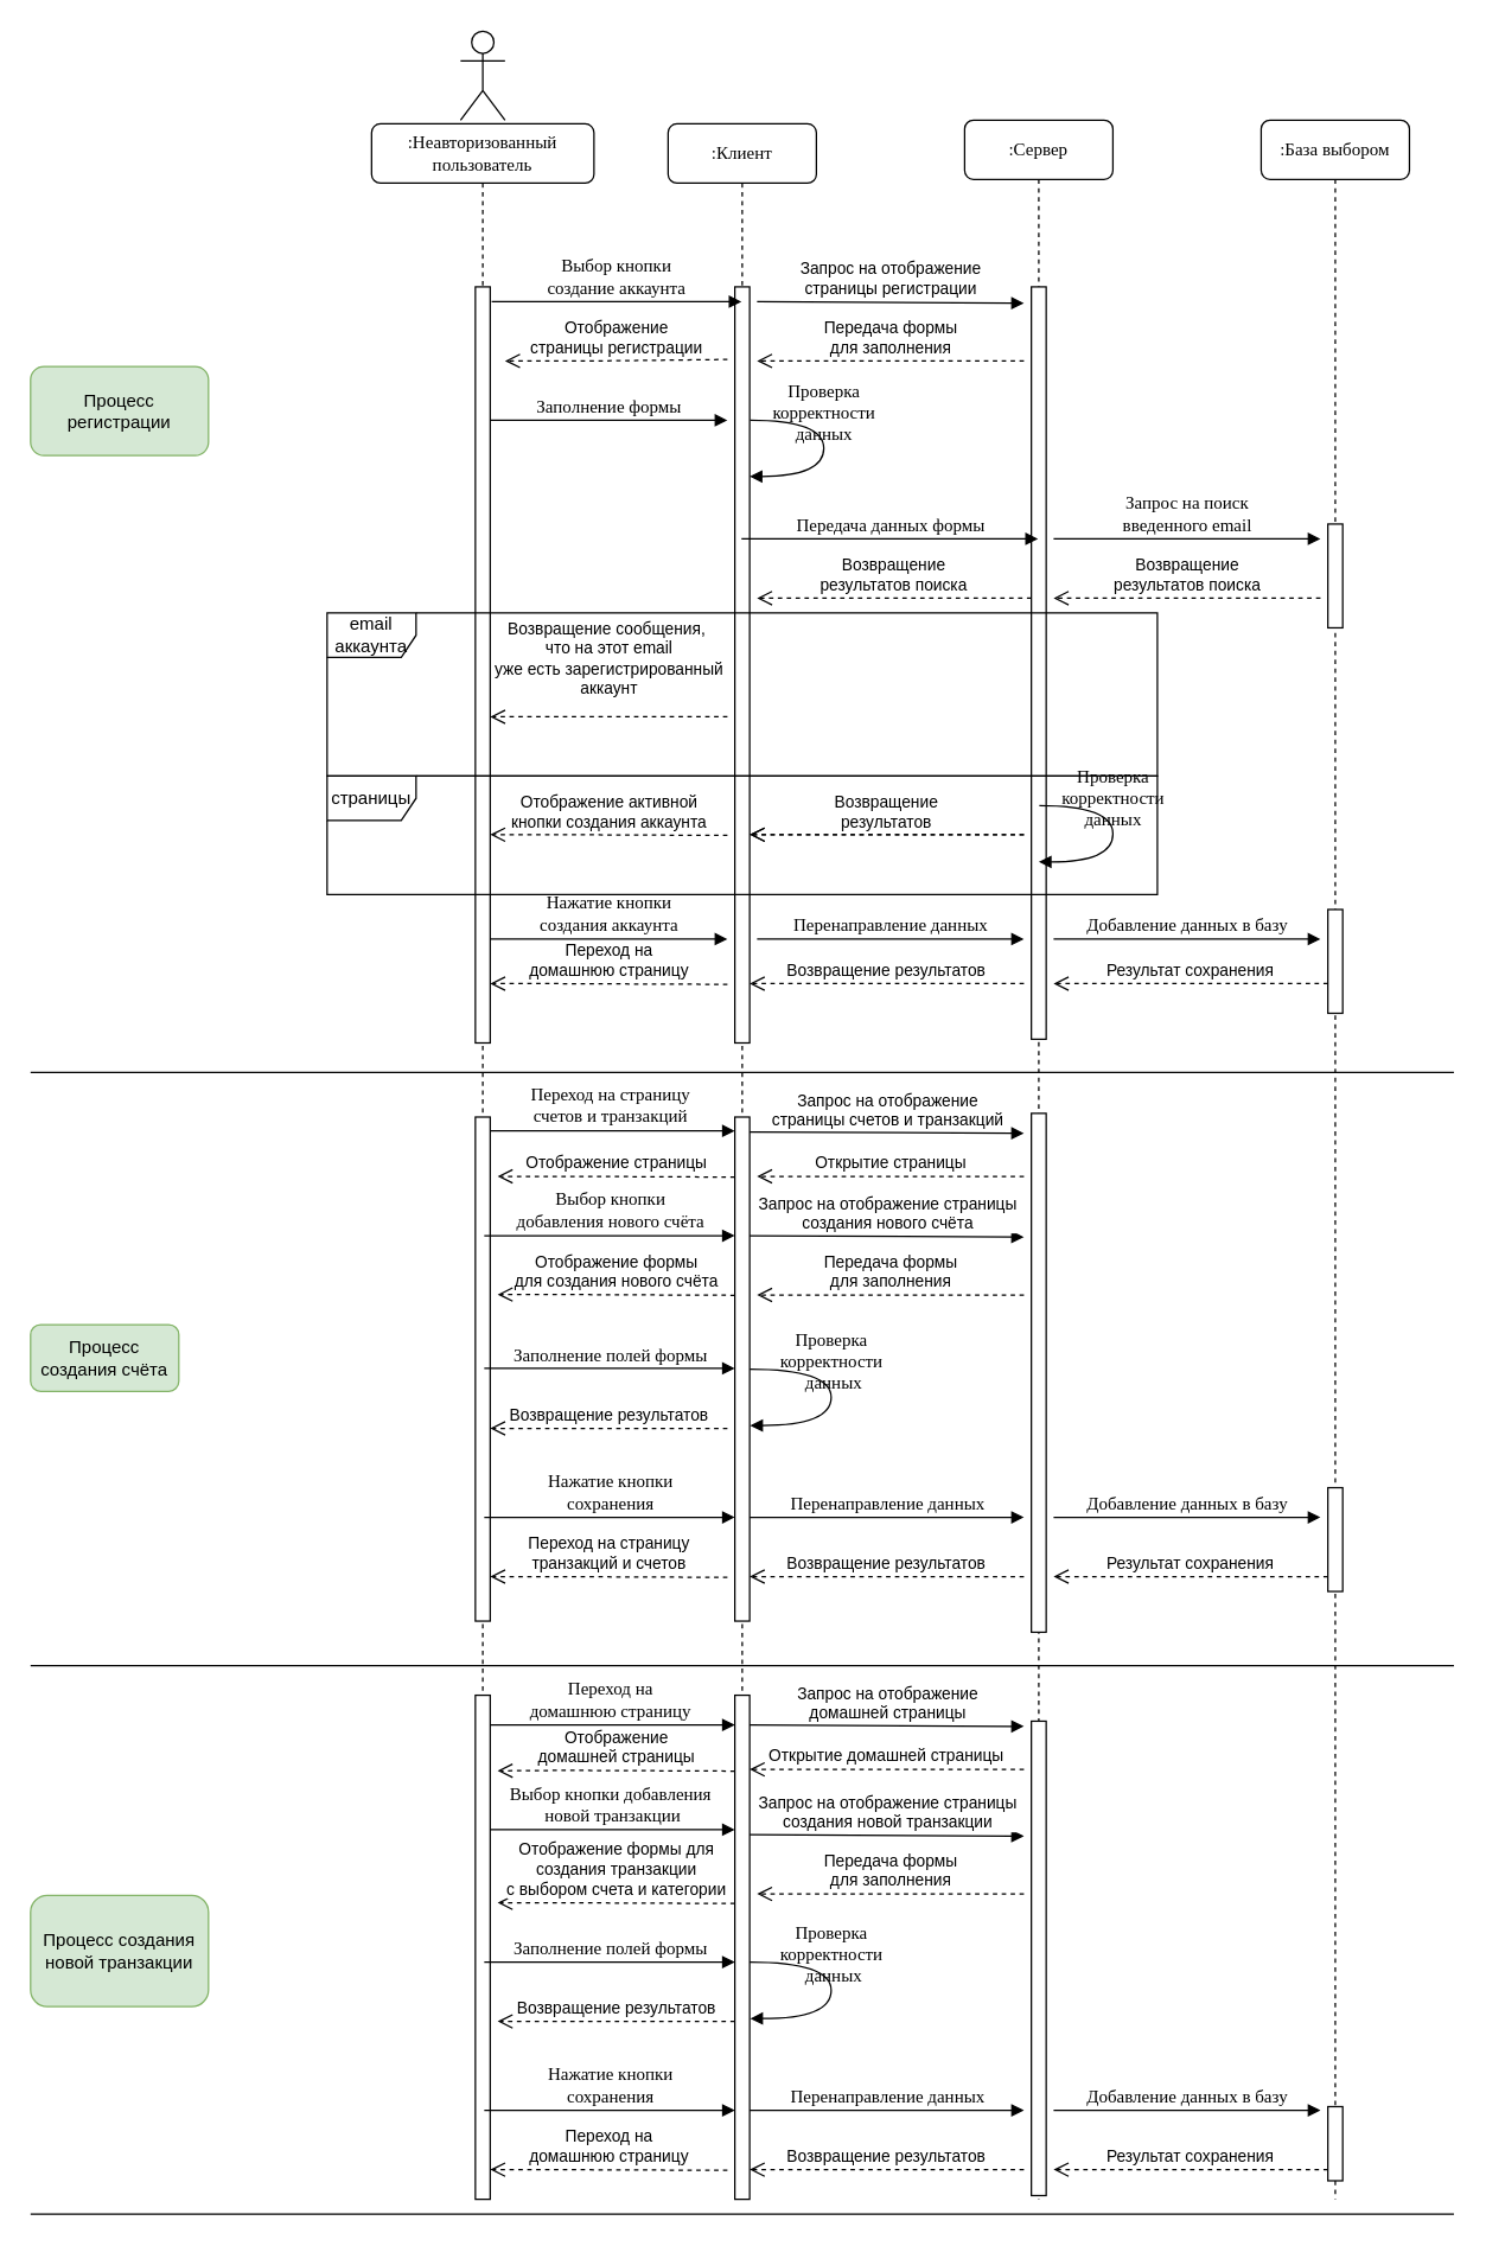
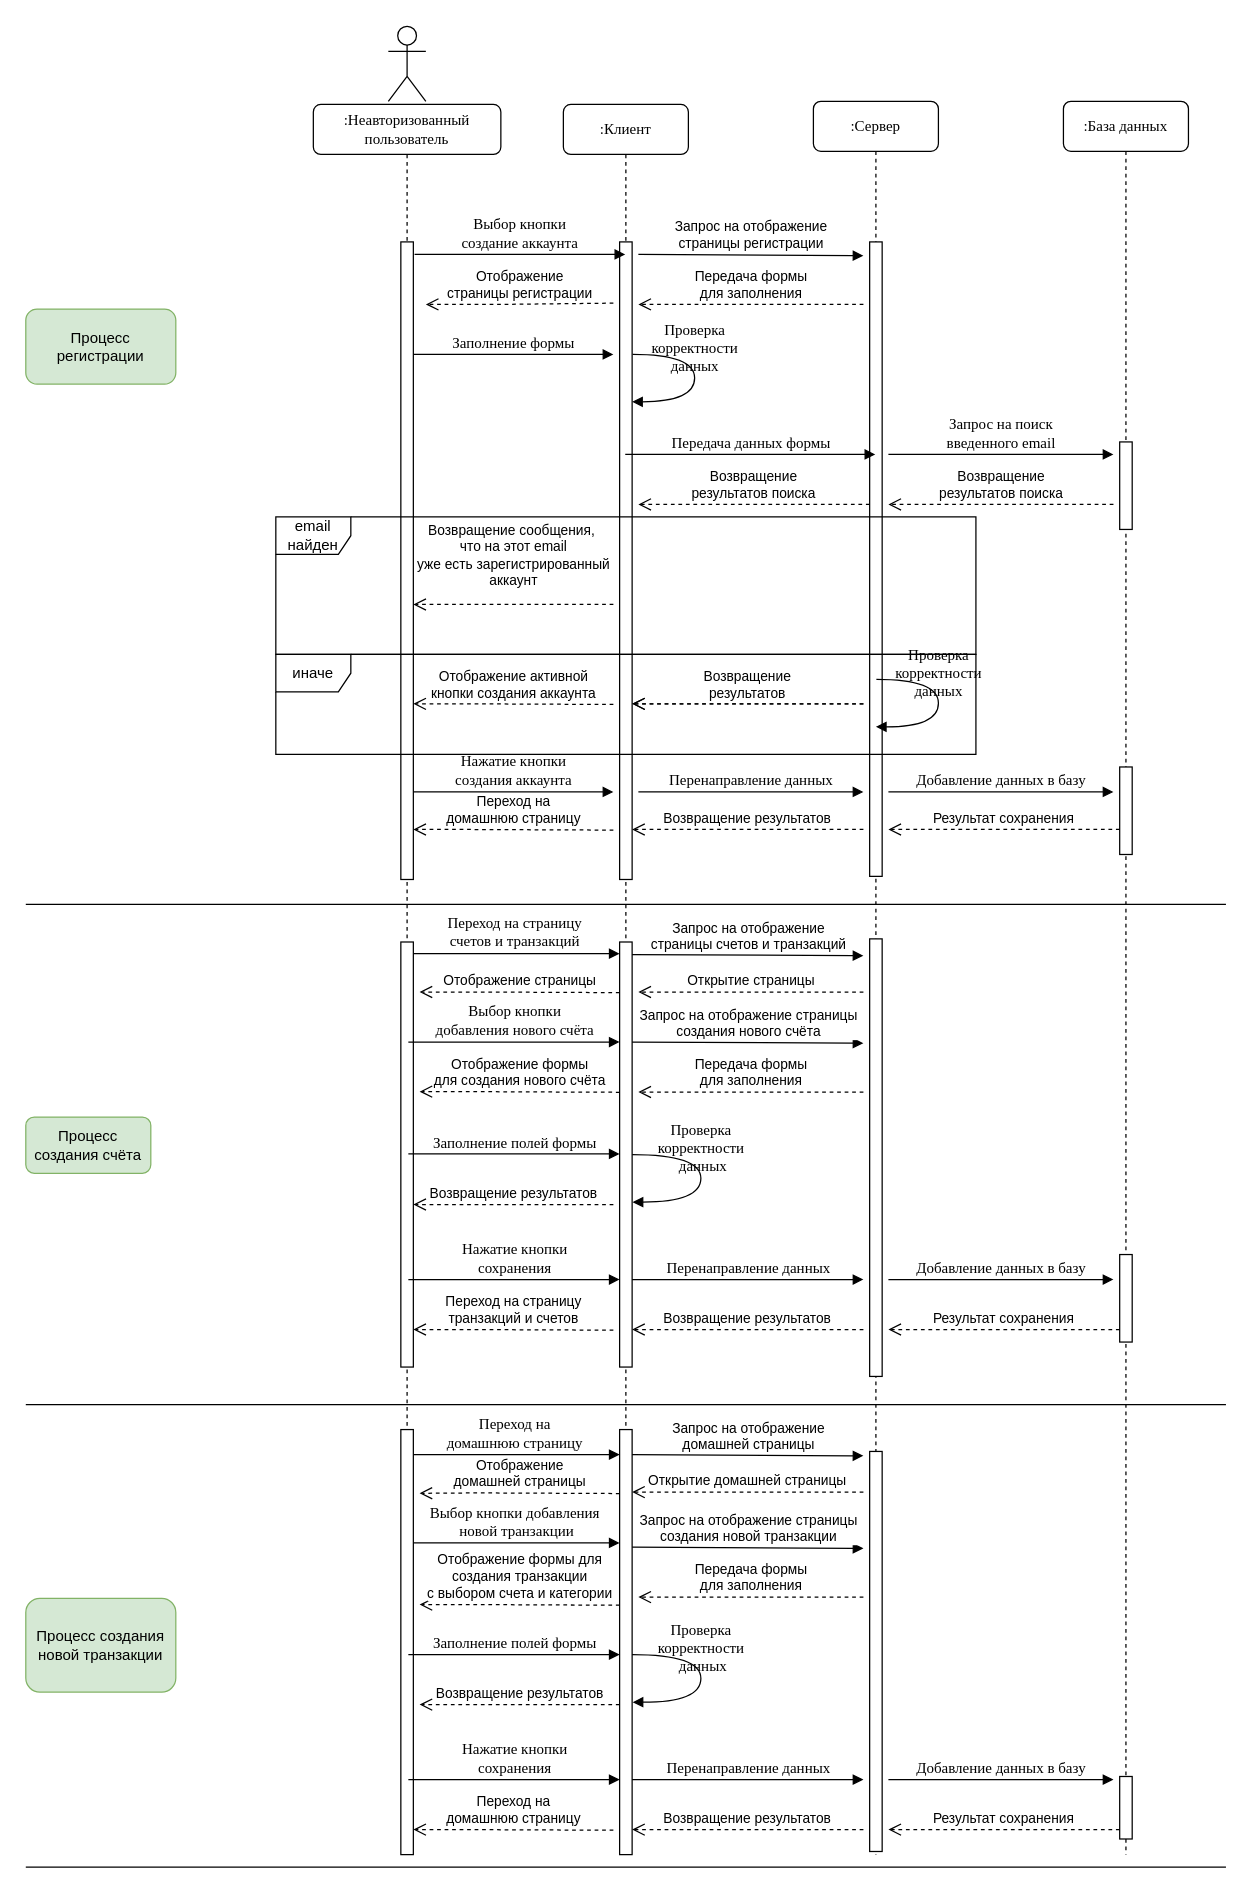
- <mxCell id="20" value=":База выбором" style="shape=umlLifeline;perimeter=lifelinePerimeter;whiteSpace=wrap;html=1;container=1;collapsible=0;recursiveResize=0;outlineConnect=0;rounded=1;shadow=0;comic=0;labelBackgroundColor=none;strokeWidth=1;fontFamily=Verdana;fontSize=12;align=center;" parent="1" vertex="1"><mxGeometry x="850" y="80.5" width="100" height="1402.5" as="geometry" /></mxCell>
+ <mxCell id="20" value=":База данных" style="shape=umlLifeline;perimeter=lifelinePerimeter;whiteSpace=wrap;html=1;container=1;collapsible=0;recursiveResize=0;outlineConnect=0;rounded=1;shadow=0;comic=0;labelBackgroundColor=none;strokeWidth=1;fontFamily=Verdana;fontSize=12;align=center;" parent="1" vertex="1"><mxGeometry x="850" y="80.5" width="100" height="1402.5" as="geometry" /></mxCell>
- <mxCell id="42" value="email аккаунта" style="shape=umlFrame;whiteSpace=wrap;html=1;pointerEvents=0;" parent="1" vertex="1"><mxGeometry x="220" y="413" width="560" height="110" as="geometry" /></mxCell>
+ <mxCell id="42" value="email найден" style="shape=umlFrame;whiteSpace=wrap;html=1;pointerEvents=0;" parent="1" vertex="1"><mxGeometry x="220" y="413" width="560" height="110" as="geometry" /></mxCell>
- <mxCell id="43" value="страницы" style="shape=umlFrame;whiteSpace=wrap;html=1;pointerEvents=0;" parent="1" vertex="1"><mxGeometry x="220" y="523" width="560" height="80" as="geometry" /></mxCell>
+ <mxCell id="43" value="иначе" style="shape=umlFrame;whiteSpace=wrap;html=1;pointerEvents=0;" parent="1" vertex="1"><mxGeometry x="220" y="523" width="560" height="80" as="geometry" /></mxCell>
